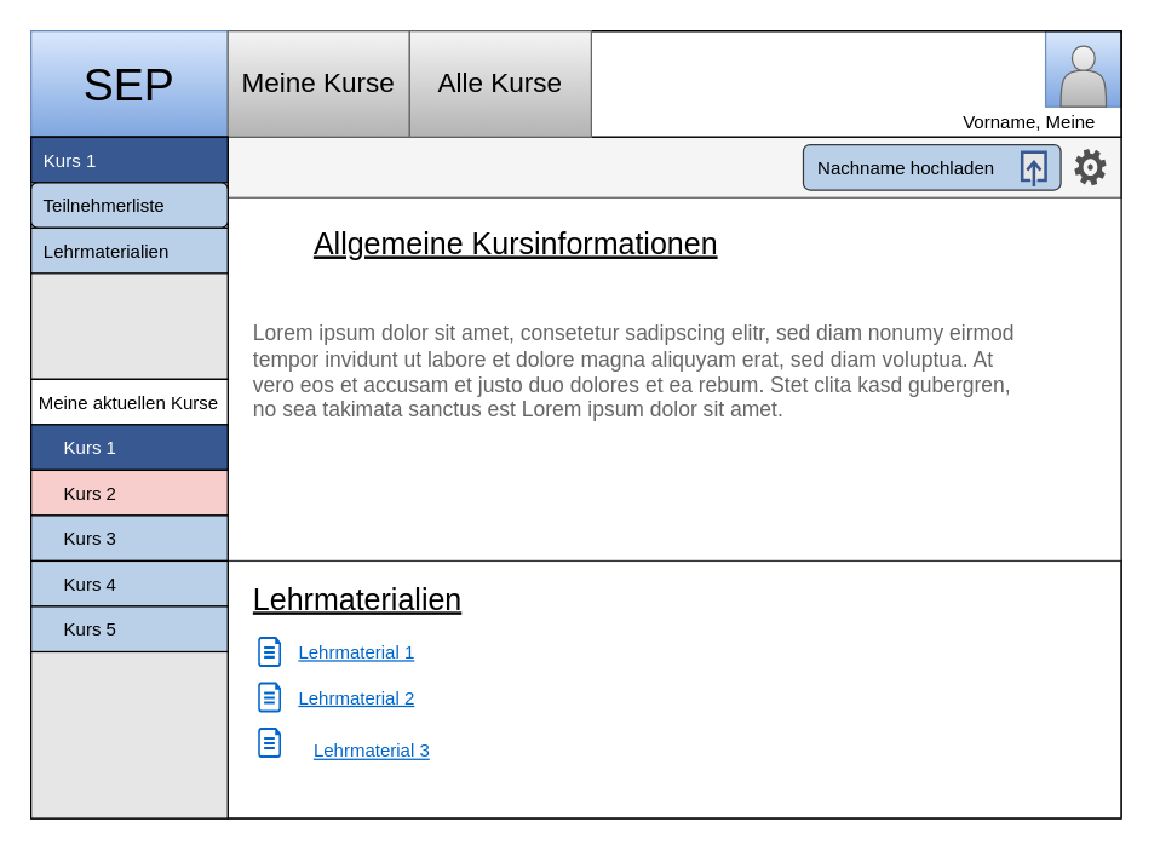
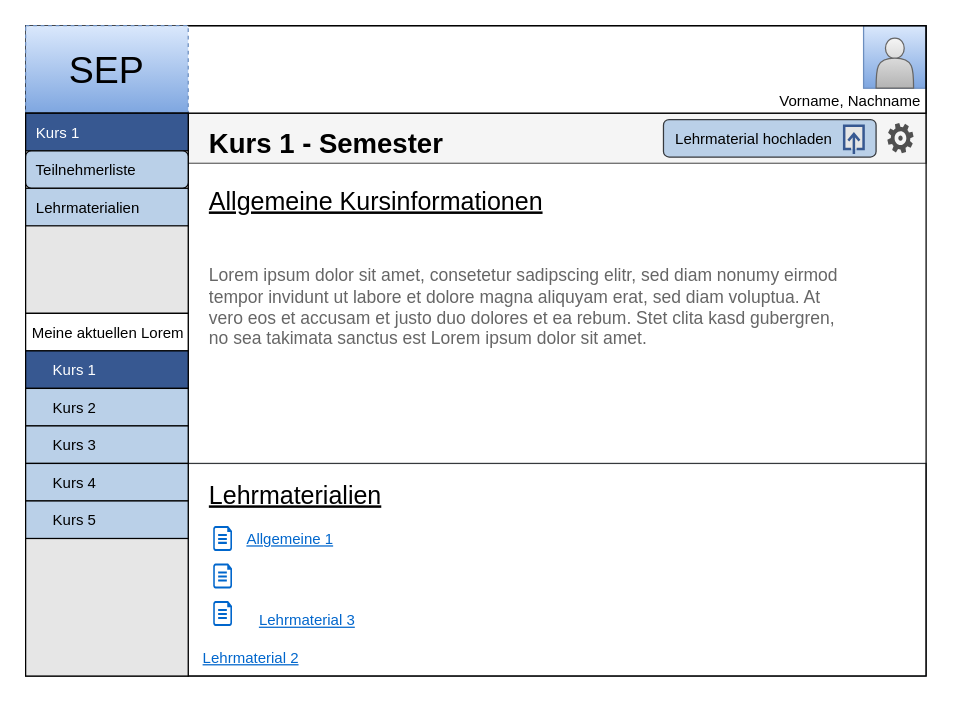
- <mxCell id="9" value="&lt;font style=&quot;font-size: 30px&quot;&gt;SEP&lt;/font&gt;" style="rounded=0;whiteSpace=wrap;html=1;fillColor=#dae8fc;gradientColor=#7ea6e0;strokeColor=#6c8ebf;" parent="1" vertex="1"><mxGeometry x="20" y="20" width="130" height="70" as="geometry" /></mxCell>
+ <mxCell id="9" value="&lt;font style=&quot;font-size: 30px&quot;&gt;SEP&lt;/font&gt;" style="rounded=0;whiteSpace=wrap;html=1;fillColor=#dae8fc;gradientColor=#7ea6e0;strokeColor=#6c8ebf;dashed=1;" parent="1" vertex="1"><mxGeometry x="20" y="20" width="130" height="70" as="geometry" /></mxCell>
- <mxCell id="10" value="&lt;font style=&quot;font-size: 18px&quot;&gt;Meine Kurse&lt;/font&gt;" style="rounded=0;whiteSpace=wrap;html=1;fillColor=#f5f5f5;gradientColor=#b3b3b3;strokeColor=#666666;" parent="1" vertex="1"><mxGeometry x="150" y="20" width="120" height="70" as="geometry" /></mxCell>
- <mxCell id="11" value="&lt;font style=&quot;font-size: 18px&quot;&gt;Alle Kurse&lt;/font&gt;" style="rounded=0;whiteSpace=wrap;html=1;fillColor=#f5f5f5;gradientColor=#b3b3b3;strokeColor=#666666;" parent="1" vertex="1"><mxGeometry x="270" y="20" width="120" height="70" as="geometry" /></mxCell>
- <mxCell id="8" value="Vorname, Meine" style="text;html=1;align=center;verticalAlign=middle;resizable=0;points=[];autosize=1;" parent="1" vertex="1"><mxGeometry x="614" y="71" width="130" height="20" as="geometry" /></mxCell>
+ <mxCell id="8" value="Vorname, Nachname" style="text;html=1;align=center;verticalAlign=middle;resizable=0;points=[];autosize=1;" parent="1" vertex="1"><mxGeometry x="614" y="71" width="130" height="20" as="geometry" /></mxCell>
- <mxCell id="33" value="&lt;font color=&quot;#000000&quot;&gt;&amp;nbsp; &lt;font style=&quot;font-size: 12px&quot;&gt;Nachname hochladen&lt;/font&gt;&lt;/font&gt;" style="rounded=1;whiteSpace=wrap;html=1;labelBackgroundColor=none;strokeColor=#36393D;fillColor=#BAD0E8;gradientColor=none;fontFamily=Helvetica;fontSize=14;fontColor=#FFFFFF;align=left;" parent="1" vertex="1"><mxGeometry x="530" y="95" width="170" height="30" as="geometry" /></mxCell>
+ <mxCell id="33" value="&lt;font color=&quot;#000000&quot;&gt;&amp;nbsp; &lt;font style=&quot;font-size: 12px&quot;&gt;Lehrmaterial hochladen&lt;/font&gt;&lt;/font&gt;" style="rounded=1;whiteSpace=wrap;html=1;labelBackgroundColor=none;strokeColor=#36393D;fillColor=#BAD0E8;gradientColor=none;fontFamily=Helvetica;fontSize=14;fontColor=#FFFFFF;align=left;" parent="1" vertex="1"><mxGeometry x="530" y="95" width="170" height="30" as="geometry" /></mxCell>
+ <mxCell id="13" value="Kurs 1 - Semester" style="text;align=left;verticalAlign=middle;resizable=0;points=[];autosize=1;fontSize=22;fontStyle=1;fontFamily=Helvetica;labelBackgroundColor=none;labelBorderColor=none;html=1;" parent="1" vertex="1"><mxGeometry x="165" y="100" width="200" height="30" as="geometry" /></mxCell>
- <mxCell id="14" value="Allgemeine Kursinformationen" style="text;html=1;align=left;verticalAlign=middle;resizable=0;points=[];autosize=1;fontSize=20;fontFamily=Helvetica;fontStyle=4" parent="1" vertex="1"><mxGeometry x="205" y="145" width="280" height="30" as="geometry" /></mxCell>
+ <mxCell id="14" value="Allgemeine Kursinformationen" style="text;html=1;align=left;verticalAlign=middle;resizable=0;points=[];autosize=1;fontSize=20;fontFamily=Helvetica;fontStyle=4" parent="1" vertex="1"><mxGeometry x="165" y="145" width="280" height="30" as="geometry" /></mxCell>
- <mxCell id="20" value="&lt;font style=&quot;font-size: 12px&quot;&gt;&lt;font color=&quot;#000000&quot; style=&quot;font-size: 12px&quot;&gt;&amp;nbsp;Meine aktuellen Kurse&lt;/font&gt;&lt;/font&gt;" style="rounded=0;whiteSpace=wrap;html=1;labelBackgroundColor=none;fontFamily=Helvetica;fontSize=14;fontColor=#666666;align=left;" parent="1" vertex="1"><mxGeometry x="20" y="250" width="130" height="30" as="geometry" /></mxCell>
+ <mxCell id="20" value="&lt;font style=&quot;font-size: 12px&quot;&gt;&lt;font color=&quot;#000000&quot; style=&quot;font-size: 12px&quot;&gt;&amp;nbsp;Meine aktuellen Lorem&lt;/font&gt;&lt;/font&gt;" style="rounded=0;whiteSpace=wrap;html=1;labelBackgroundColor=none;fontFamily=Helvetica;fontSize=14;fontColor=#666666;align=left;" parent="1" vertex="1"><mxGeometry x="20" y="250" width="130" height="30" as="geometry" /></mxCell>
- <mxCell id="22" value="&lt;font style=&quot;font-size: 12px&quot;&gt;&lt;font color=&quot;#000000&quot; style=&quot;font-size: 12px&quot;&gt;&amp;nbsp; &amp;nbsp; &amp;nbsp; Kurs 2&lt;/font&gt;&lt;/font&gt;" style="rounded=0;whiteSpace=wrap;html=1;labelBackgroundColor=none;fontFamily=Helvetica;fontSize=14;fontColor=#666666;align=left;fillColor=#f8cecc;" parent="1" vertex="1"><mxGeometry x="20" y="310" width="130" height="30" as="geometry" /></mxCell>
+ <mxCell id="22" value="&lt;font style=&quot;font-size: 12px&quot;&gt;&lt;font color=&quot;#000000&quot; style=&quot;font-size: 12px&quot;&gt;&amp;nbsp; &amp;nbsp; &amp;nbsp; Kurs 2&lt;/font&gt;&lt;/font&gt;" style="rounded=0;whiteSpace=wrap;html=1;labelBackgroundColor=none;fontFamily=Helvetica;fontSize=14;fontColor=#666666;align=left;fillColor=#BAD0E8;" parent="1" vertex="1"><mxGeometry x="20" y="310" width="130" height="30" as="geometry" /></mxCell>
- <mxCell id="27" value="&lt;font style=&quot;font-size: 12px&quot; color=&quot;#0066cc&quot;&gt;&lt;u&gt;Lehrmaterial 1&lt;/u&gt;&lt;/font&gt;" style="text;html=1;align=left;verticalAlign=middle;resizable=0;points=[];autosize=1;fontSize=14;fontFamily=Helvetica;" parent="1" vertex="1"><mxGeometry x="195" y="420" width="90" height="20" as="geometry" /></mxCell>
+ <mxCell id="27" value="&lt;font style=&quot;font-size: 12px&quot; color=&quot;#0066cc&quot;&gt;&lt;u&gt;Allgemeine 1&lt;/u&gt;&lt;/font&gt;" style="text;html=1;align=left;verticalAlign=middle;resizable=0;points=[];autosize=1;fontSize=14;fontFamily=Helvetica;" parent="1" vertex="1"><mxGeometry x="195" y="420" width="90" height="20" as="geometry" /></mxCell>
- <mxCell id="31" value="&lt;font style=&quot;font-size: 12px&quot; color=&quot;#0066cc&quot;&gt;&lt;u&gt;Lehrmaterial 2&lt;/u&gt;&lt;/font&gt;" style="text;html=1;align=left;verticalAlign=middle;resizable=0;points=[];autosize=1;fontSize=14;fontFamily=Helvetica;" parent="1" vertex="1"><mxGeometry x="195" y="450" width="90" height="20" as="geometry" /></mxCell>
+ <mxCell id="31" value="&lt;font style=&quot;font-size: 12px&quot; color=&quot;#0066cc&quot;&gt;&lt;u&gt;Lehrmaterial 2&lt;/u&gt;&lt;/font&gt;" style="text;html=1;align=left;verticalAlign=middle;resizable=0;points=[];autosize=1;fontSize=14;fontFamily=Helvetica;" parent="1" vertex="1"><mxGeometry x="160" y="515" width="90" height="20" as="geometry" /></mxCell>
